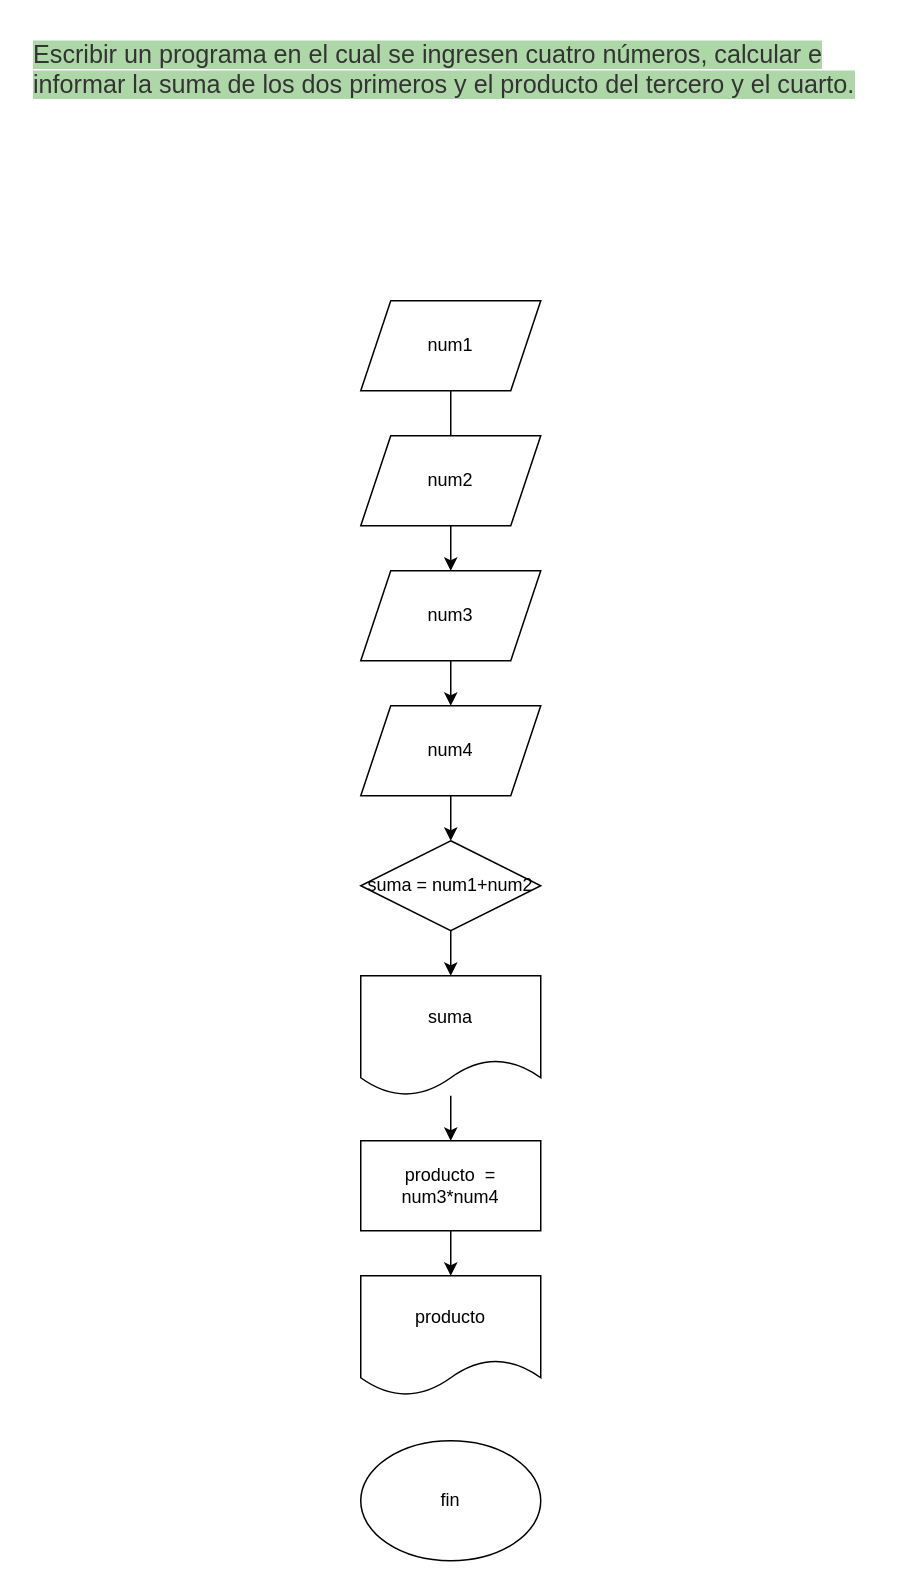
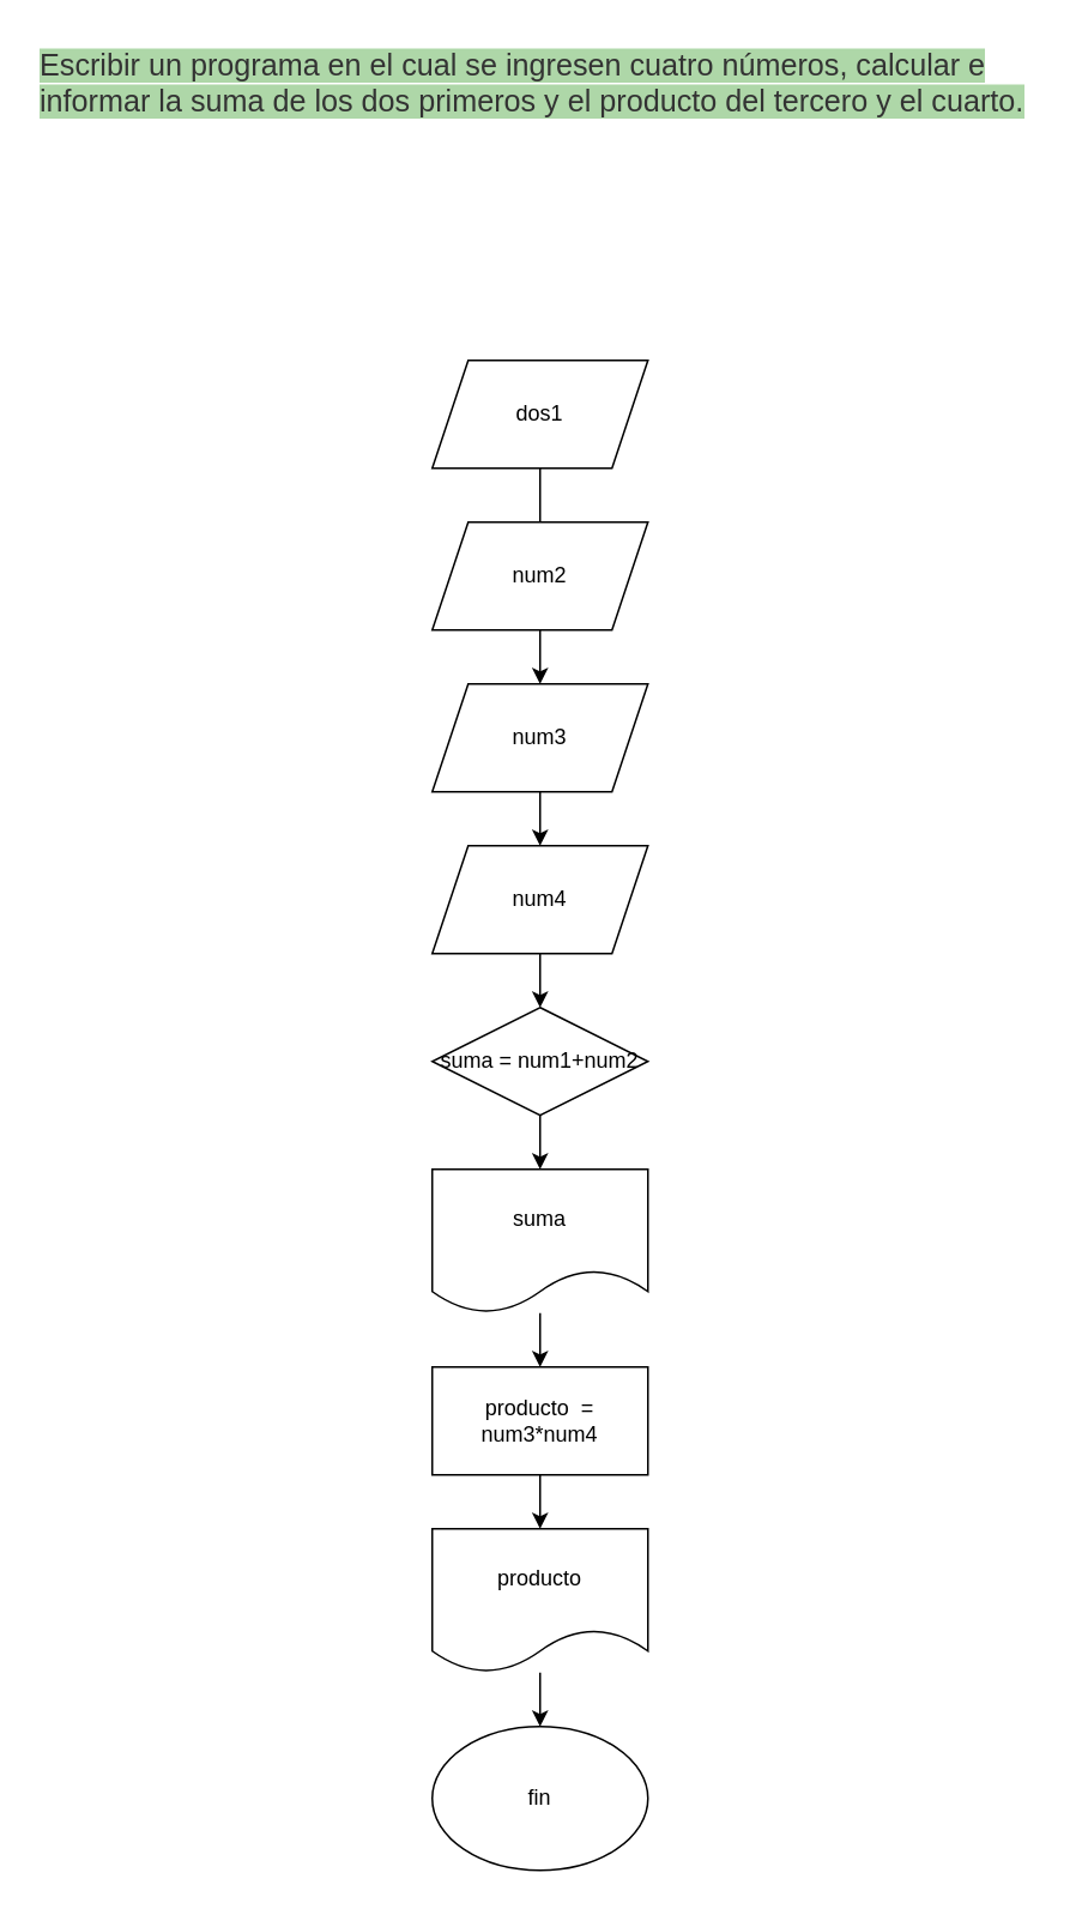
- <mxCell id="4" value="num1" style="shape=parallelogram;perimeter=parallelogramPerimeter;whiteSpace=wrap;html=1;fixedSize=1;" vertex="1" parent="1"><mxGeometry x="240" y="200" width="120" height="60" as="geometry" /></mxCell>
+ <mxCell id="4" value="dos1" style="shape=parallelogram;perimeter=parallelogramPerimeter;whiteSpace=wrap;html=1;fixedSize=1;" vertex="1" parent="1"><mxGeometry x="240" y="200" width="120" height="60" as="geometry" /></mxCell>
+ <mxCell id="17" value="" style="edgeStyle=orthogonalEdgeStyle;rounded=0;orthogonalLoop=1;jettySize=auto;html=1;" edge="1" parent="1" source="18" target="19"><mxGeometry relative="1" as="geometry" /></mxCell>
